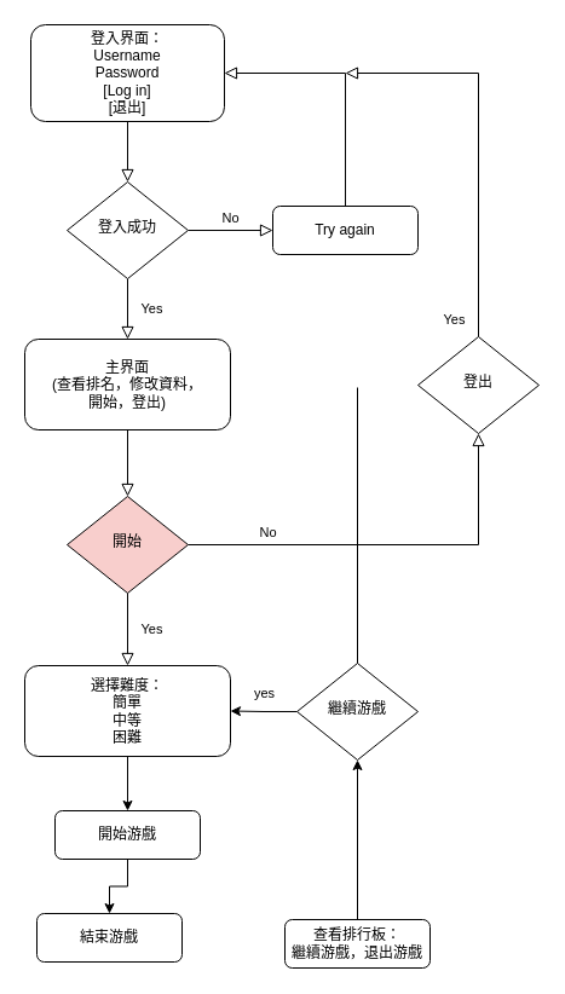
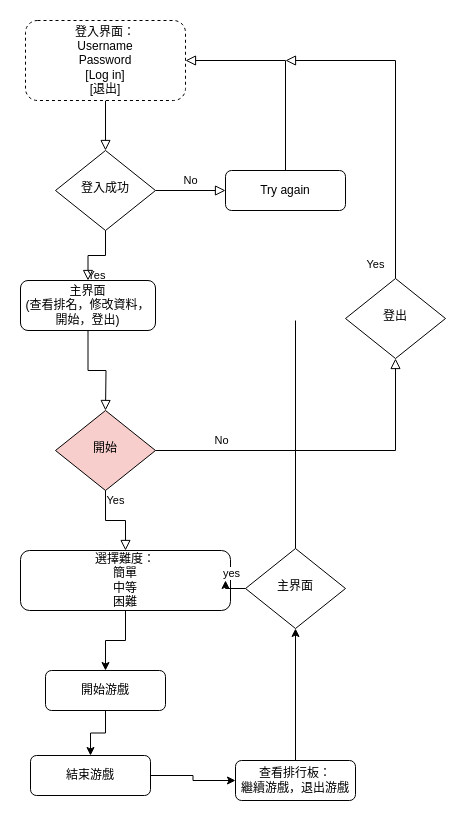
- <mxCell id="3" value="登入界面：&lt;br&gt;Username&lt;br&gt;Password&lt;br&gt;[Log in]&lt;br&gt;[退出]" style="rounded=1;whiteSpace=wrap;html=1;fontSize=12;glass=0;strokeWidth=1;shadow=0;" parent="1" vertex="1"><mxGeometry x="25" y="20" width="160" height="80" as="geometry" /></mxCell>
+ <mxCell id="3" value="登入界面：&lt;br&gt;Username&lt;br&gt;Password&lt;br&gt;[Log in]&lt;br&gt;[退出]" style="rounded=1;whiteSpace=wrap;html=1;fontSize=12;glass=0;strokeWidth=1;shadow=0;dashed=1;" parent="1" vertex="1"><mxGeometry x="25" y="20" width="160" height="80" as="geometry" /></mxCell>
- <mxCell id="10" value="主界面&lt;br&gt;(查看排名，修改資料，&lt;br&gt;開始，登出)" style="rounded=1;whiteSpace=wrap;html=1;fontSize=12;glass=0;strokeWidth=1;shadow=0;" vertex="1" parent="1"><mxGeometry x="20" y="280" width="170" height="75" as="geometry" /></mxCell>
+ <mxCell id="10" value="主界面&lt;br&gt;(查看排名，修改資料，&lt;br&gt;開始，登出)" style="rounded=1;whiteSpace=wrap;html=1;fontSize=12;glass=0;strokeWidth=1;shadow=0;" vertex="1" parent="1"><mxGeometry x="20" y="280" width="135" height="50" as="geometry" /></mxCell>
- <mxCell id="25" value="繼續游戲" style="rhombus;whiteSpace=wrap;html=1;shadow=0;fontFamily=Helvetica;fontSize=12;align=center;strokeWidth=1;spacing=6;spacingTop=-4;" vertex="1" parent="1"><mxGeometry x="245" y="548" width="100" height="80" as="geometry" /></mxCell>
+ <mxCell id="25" value="主界面" style="rhombus;whiteSpace=wrap;html=1;shadow=0;fontFamily=Helvetica;fontSize=12;align=center;strokeWidth=1;spacing=6;spacingTop=-4;" vertex="1" parent="1"><mxGeometry x="245" y="548" width="100" height="80" as="geometry" /></mxCell>
- <mxCell id="17" value="選擇難度：&lt;br&gt;簡單&lt;br&gt;中等&lt;br&gt;困難" style="rounded=1;whiteSpace=wrap;html=1;fontSize=12;glass=0;strokeWidth=1;shadow=0;" vertex="1" parent="1"><mxGeometry x="20" y="550" width="170" height="75" as="geometry" /></mxCell>
+ <mxCell id="17" value="選擇難度：&lt;br&gt;簡單&lt;br&gt;中等&lt;br&gt;困難" style="rounded=1;whiteSpace=wrap;html=1;fontSize=12;glass=0;strokeWidth=1;shadow=0;" vertex="1" parent="1"><mxGeometry x="20" y="550" width="210" height="60" as="geometry" /></mxCell>
+ <mxCell id="20" value="" style="edgeStyle=orthogonalEdgeStyle;rounded=0;orthogonalLoop=1;jettySize=auto;html=1;" edge="1" parent="1" source="21" target="23"><mxGeometry relative="1" as="geometry" /></mxCell>
